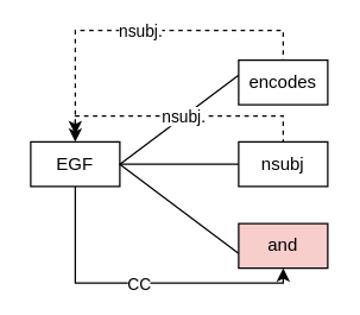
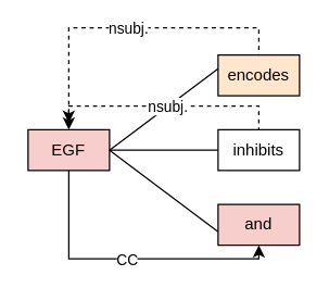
- <mxCell id="5" value="encodes" style="rounded=0;whiteSpace=wrap;html=1;" vertex="1" parent="1"><mxGeometry x="160" y="40" width="60" height="30" as="geometry" /></mxCell>
+ <mxCell id="5" value="encodes" style="rounded=0;whiteSpace=wrap;html=1;fillColor=#ffe6cc;" vertex="1" parent="1"><mxGeometry x="160" y="40" width="60" height="30" as="geometry" /></mxCell>
- <mxCell id="2" value="EGF&lt;span style=&quot;text-align: start;&quot; id=&quot;docs-internal-guid-6af55b57-7fff-6db1-7be0-2b7044bc6390&quot;&gt;&lt;/span&gt;&lt;span style=&quot;text-align: start;&quot; id=&quot;docs-internal-guid-6af55b57-7fff-6db1-7be0-2b7044bc6390&quot;&gt;&lt;/span&gt;" style="rounded=0;whiteSpace=wrap;html=1;" vertex="1" parent="1"><mxGeometry x="20" y="95" width="60" height="30" as="geometry" /></mxCell>
+ <mxCell id="2" value="EGF&lt;span style=&quot;text-align: start;&quot; id=&quot;docs-internal-guid-6af55b57-7fff-6db1-7be0-2b7044bc6390&quot;&gt;&lt;/span&gt;&lt;span style=&quot;text-align: start;&quot; id=&quot;docs-internal-guid-6af55b57-7fff-6db1-7be0-2b7044bc6390&quot;&gt;&lt;/span&gt;" style="rounded=0;whiteSpace=wrap;html=1;fillColor=#f8cecc;" vertex="1" parent="1"><mxGeometry x="20" y="95" width="60" height="30" as="geometry" /></mxCell>
- <mxCell id="6" value="nsubj" style="rounded=0;whiteSpace=wrap;html=1;" vertex="1" parent="1"><mxGeometry x="160" y="95" width="60" height="30" as="geometry" /></mxCell>
+ <mxCell id="6" value="inhibits" style="rounded=0;whiteSpace=wrap;html=1;" vertex="1" parent="1"><mxGeometry x="160" y="95" width="60" height="30" as="geometry" /></mxCell>
